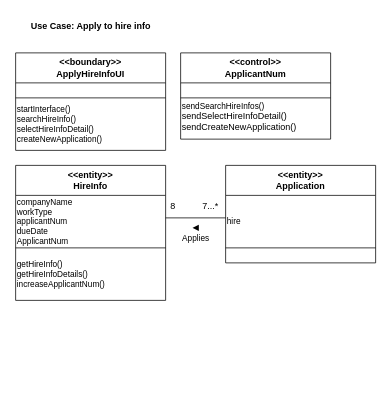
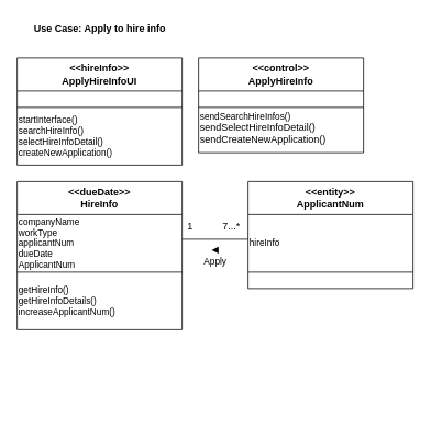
- <mxCell id="5" value="&amp;lt;&amp;lt;boundary&amp;gt;&amp;gt;&lt;br&gt;ApplyHireInfoUI" style="swimlane;whiteSpace=wrap;html=1;swimlaneLine=1;startSize=40;" parent="4" vertex="1"><mxGeometry width="200" height="130" as="geometry"><mxRectangle x="100" y="100" width="140" height="40" as="alternateBounds" /></mxGeometry></mxCell>
+ <mxCell id="5" value="&amp;lt;&amp;lt;hireInfo&amp;gt;&amp;gt;&lt;br&gt;ApplyHireInfoUI" style="swimlane;whiteSpace=wrap;html=1;swimlaneLine=1;startSize=40;" parent="4" vertex="1"><mxGeometry width="200" height="130" as="geometry"><mxRectangle x="100" y="100" width="140" height="40" as="alternateBounds" /></mxGeometry></mxCell>
- <mxCell id="10" value="&amp;lt;&amp;lt;control&amp;gt;&amp;gt;&lt;br&gt;ApplicantNum" style="swimlane;whiteSpace=wrap;html=1;swimlaneLine=1;startSize=40;" parent="9" vertex="1"><mxGeometry width="200" height="115" as="geometry"><mxRectangle x="100" y="100" width="140" height="40" as="alternateBounds" /></mxGeometry></mxCell>
+ <mxCell id="10" value="&amp;lt;&amp;lt;control&amp;gt;&amp;gt;&lt;br&gt;ApplyHireInfo" style="swimlane;whiteSpace=wrap;html=1;swimlaneLine=1;startSize=40;" parent="9" vertex="1"><mxGeometry width="200" height="115" as="geometry"><mxRectangle x="100" y="100" width="140" height="40" as="alternateBounds" /></mxGeometry></mxCell>
- <mxCell id="15" value="&amp;lt;&amp;lt;entity&amp;gt;&amp;gt;&lt;br&gt;HireInfo" style="swimlane;whiteSpace=wrap;html=1;swimlaneLine=1;startSize=40;" parent="14" vertex="1"><mxGeometry y="10" width="200" height="180" as="geometry"><mxRectangle x="100" y="100" width="140" height="40" as="alternateBounds" /></mxGeometry></mxCell>
+ <mxCell id="15" value="&amp;lt;&amp;lt;dueDate&amp;gt;&amp;gt;&lt;br&gt;HireInfo" style="swimlane;whiteSpace=wrap;html=1;swimlaneLine=1;startSize=40;" parent="14" vertex="1"><mxGeometry y="10" width="200" height="180" as="geometry"><mxRectangle x="100" y="100" width="140" height="40" as="alternateBounds" /></mxGeometry></mxCell>
- <mxCell id="21" value="&amp;lt;&amp;lt;entity&amp;gt;&amp;gt;&lt;br&gt;Application" style="swimlane;whiteSpace=wrap;html=1;swimlaneLine=1;startSize=40;" parent="20" vertex="1"><mxGeometry y="10" width="200" height="130" as="geometry"><mxRectangle x="100" y="100" width="140" height="40" as="alternateBounds" /></mxGeometry></mxCell>
+ <mxCell id="21" value="&amp;lt;&amp;lt;entity&amp;gt;&amp;gt;&lt;br&gt;ApplicantNum" style="swimlane;whiteSpace=wrap;html=1;swimlaneLine=1;startSize=40;" parent="20" vertex="1"><mxGeometry y="10" width="200" height="130" as="geometry"><mxRectangle x="100" y="100" width="140" height="40" as="alternateBounds" /></mxGeometry></mxCell>
- <mxCell id="26" value="8" style="text;html=1;strokeColor=none;fillColor=none;align=center;verticalAlign=middle;whiteSpace=wrap;rounded=0;" vertex="1" parent="1"><mxGeometry x="220" y="260" width="20" height="30" as="geometry" /></mxCell>
+ <mxCell id="26" value="1" style="text;html=1;strokeColor=none;fillColor=none;align=center;verticalAlign=middle;whiteSpace=wrap;rounded=0;" vertex="1" parent="1"><mxGeometry x="220" y="260" width="20" height="30" as="geometry" /></mxCell>
- <mxCell id="23" value="hire" style="text;html=1;align=left;verticalAlign=middle;resizable=0;points=[];autosize=1;strokeColor=none;fillColor=none;fontSize=11;" parent="21" vertex="1"><mxGeometry y="60" width="60" height="30" as="geometry" /></mxCell>
+ <mxCell id="23" value="hireInfo" style="text;html=1;align=left;verticalAlign=middle;resizable=0;points=[];autosize=1;strokeColor=none;fillColor=none;fontSize=11;" parent="21" vertex="1"><mxGeometry y="60" width="60" height="30" as="geometry" /></mxCell>
- <mxCell id="25" value="◀&lt;br&gt;Applies" style="text;html=1;align=center;verticalAlign=middle;resizable=0;points=[];autosize=1;strokeColor=none;fillColor=none;fontSize=11;" parent="1" vertex="1"><mxGeometry x="230" y="290" width="60" height="40" as="geometry" /></mxCell>
+ <mxCell id="25" value="◀&lt;br&gt;Apply" style="text;html=1;align=center;verticalAlign=middle;resizable=0;points=[];autosize=1;strokeColor=none;fillColor=none;fontSize=11;" parent="1" vertex="1"><mxGeometry x="230" y="290" width="60" height="40" as="geometry" /></mxCell>
